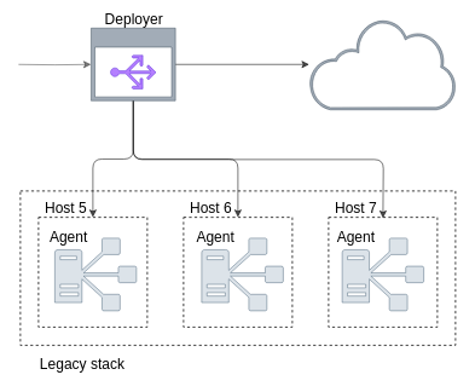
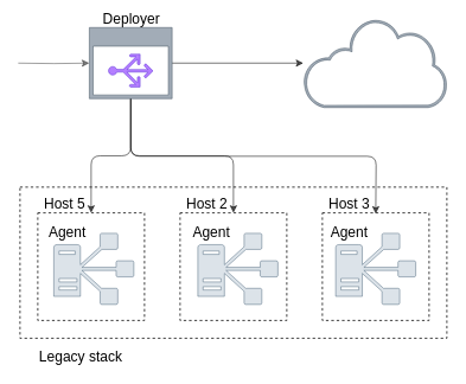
- <mxCell id="18" value="Host 6" style="text;html=1;align=center;verticalAlign=middle;resizable=0;points=[];autosize=1;fontSize=16;fontColor=#000000;" vertex="1" parent="1"><mxGeometry x="202" y="219" width="60" height="20" as="geometry" /></mxCell>
+ <mxCell id="18" value="Host 2" style="text;html=1;align=center;verticalAlign=middle;resizable=0;points=[];autosize=1;fontSize=16;fontColor=#000000;" vertex="1" parent="1"><mxGeometry x="202" y="219" width="60" height="20" as="geometry" /></mxCell>
- <mxCell id="14" value="Host 7" style="text;html=1;align=center;verticalAlign=middle;resizable=0;points=[];autosize=1;fontSize=16;fontColor=#000000;" vertex="1" parent="1"><mxGeometry x="362" y="219" width="60" height="20" as="geometry" /></mxCell>
+ <mxCell id="14" value="Host 3" style="text;html=1;align=center;verticalAlign=middle;resizable=0;points=[];autosize=1;fontSize=16;fontColor=#000000;" vertex="1" parent="1"><mxGeometry x="362" y="219" width="60" height="20" as="geometry" /></mxCell>
